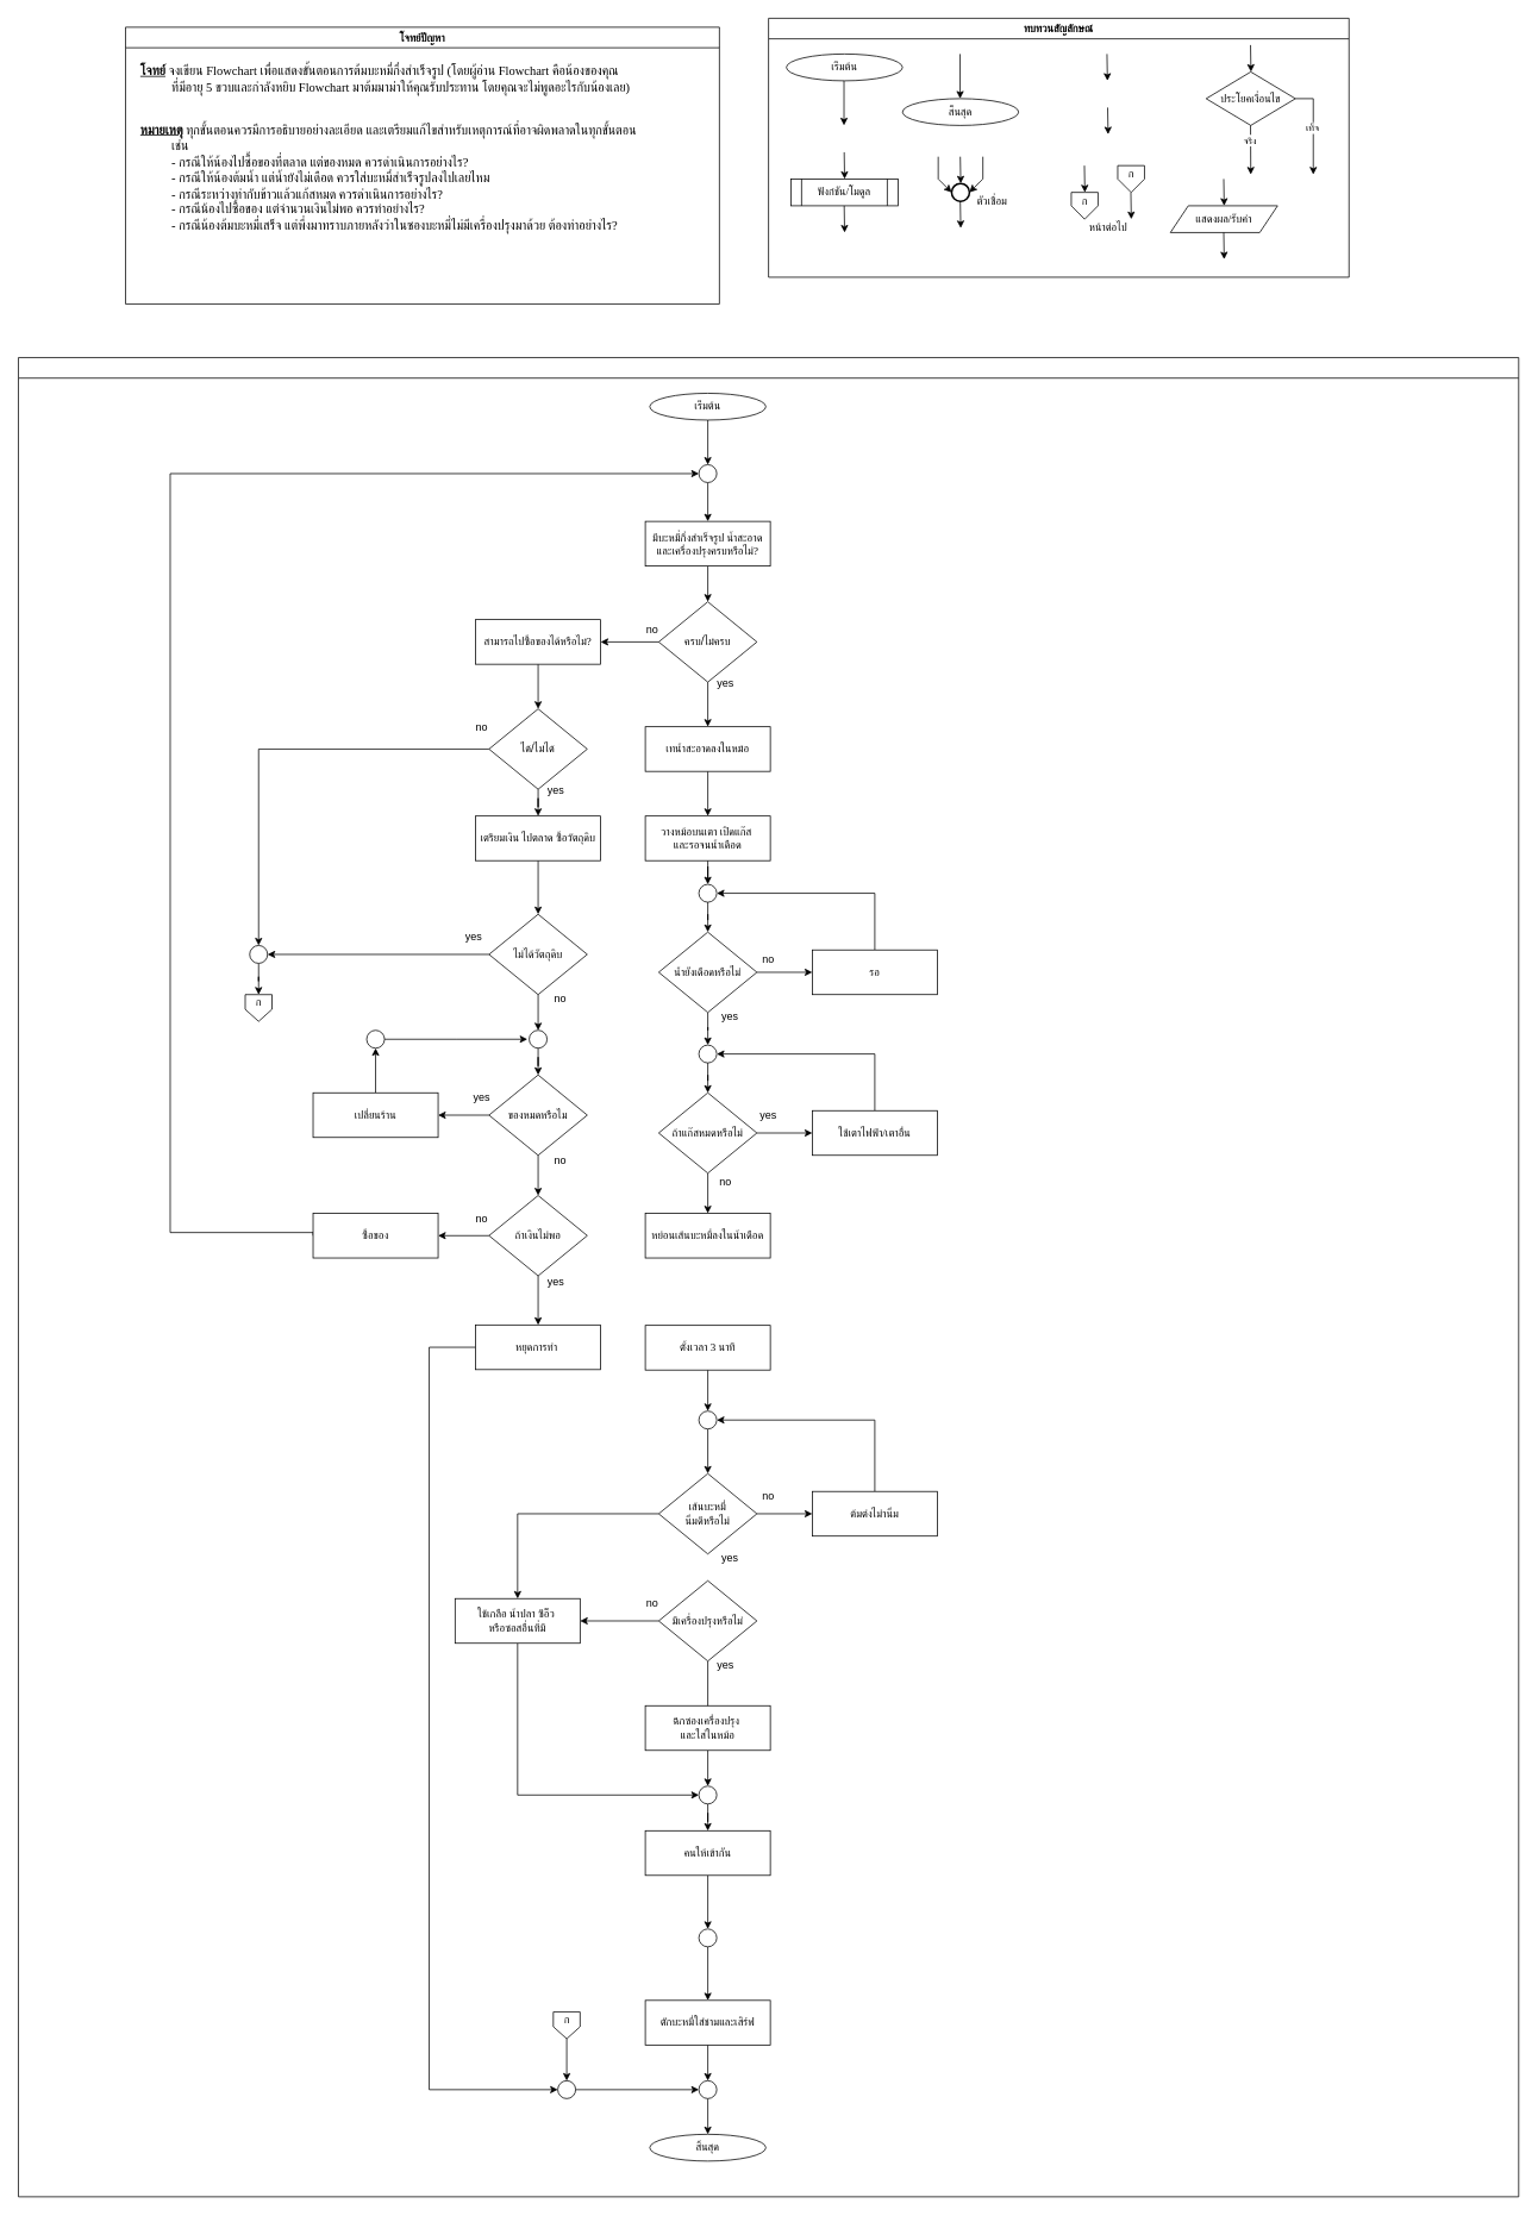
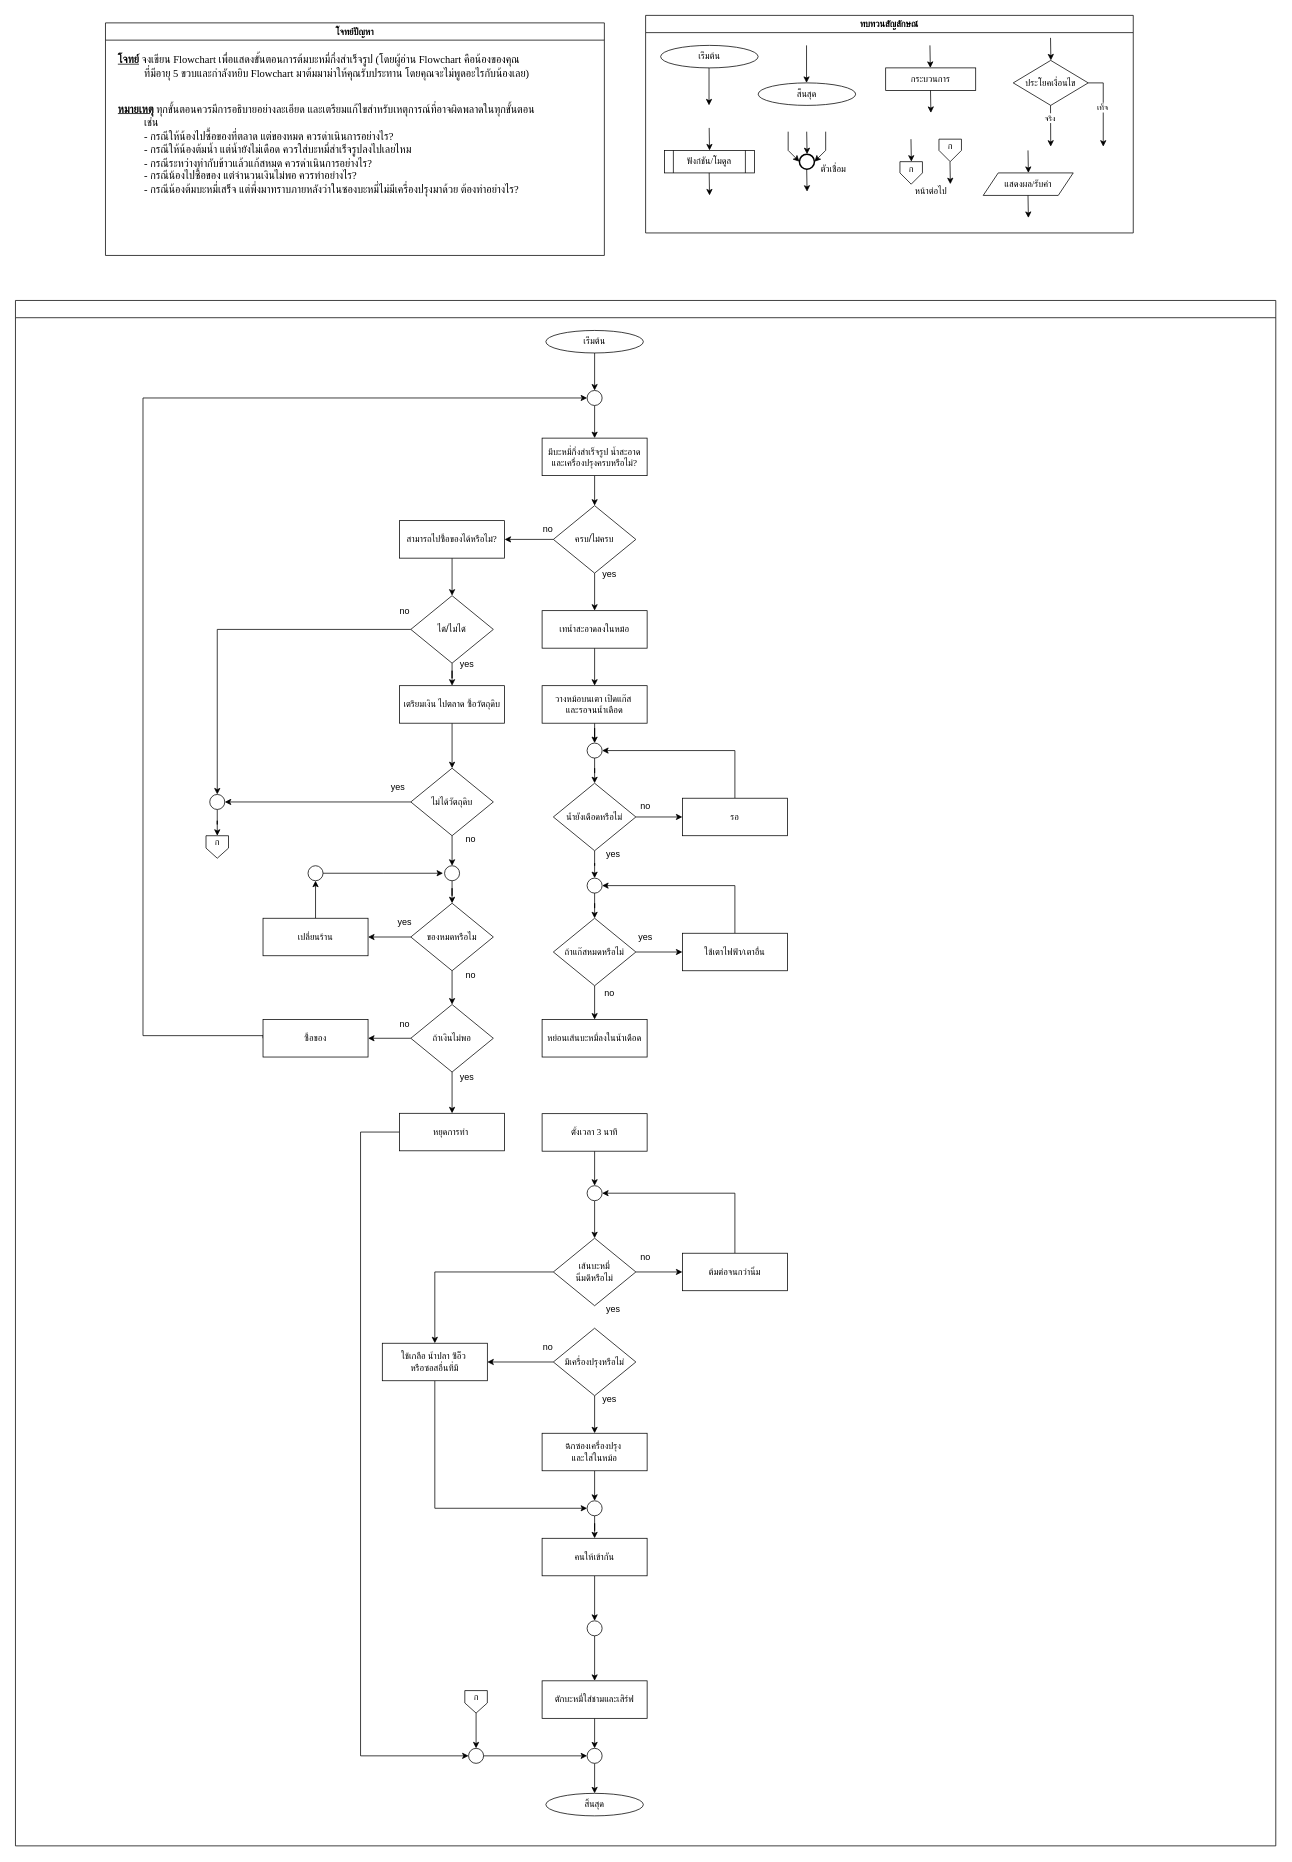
+ <mxCell id="7" value="กระบวนการ" style="rounded=0;whiteSpace=wrap;html=1;fontFamily=Sarabun;fontSource=https%3A%2F%2Ffonts.googleapis.com%2Fcss%3Ffamily%3DSarabun;" parent="2" vertex="1"><mxGeometry x="320" y="70" width="120" height="30" as="geometry" /></mxCell>
- <mxCell id="102" value="ต้มต่งไม่านิ่ม" style="rounded=0;whiteSpace=wrap;html=1;fontFamily=Sarabun;fontSource=https%3A%2F%2Ffonts.googleapis.com%2Fcss%3Ffamily%3DSarabun;" parent="35" vertex="1"><mxGeometry x="889" y="1270" width="140" height="50" as="geometry" /></mxCell>
+ <mxCell id="102" value="ต้มต่อจนกว่านิ่ม" style="rounded=0;whiteSpace=wrap;html=1;fontFamily=Sarabun;fontSource=https%3A%2F%2Ffonts.googleapis.com%2Fcss%3Ffamily%3DSarabun;" parent="35" vertex="1"><mxGeometry x="889" y="1270" width="140" height="50" as="geometry" /></mxCell>
- <mxCell id="109" value="" style="edgeStyle=orthogonalEdgeStyle;rounded=0;orthogonalLoop=1;jettySize=auto;html=1;endArrow=none;" parent="35" source="110" target="104" edge="1"><mxGeometry relative="1" as="geometry" /></mxCell>
+ <mxCell id="109" value="" style="edgeStyle=orthogonalEdgeStyle;rounded=0;orthogonalLoop=1;jettySize=auto;html=1;" parent="35" source="110" target="104" edge="1"><mxGeometry relative="1" as="geometry" /></mxCell>
